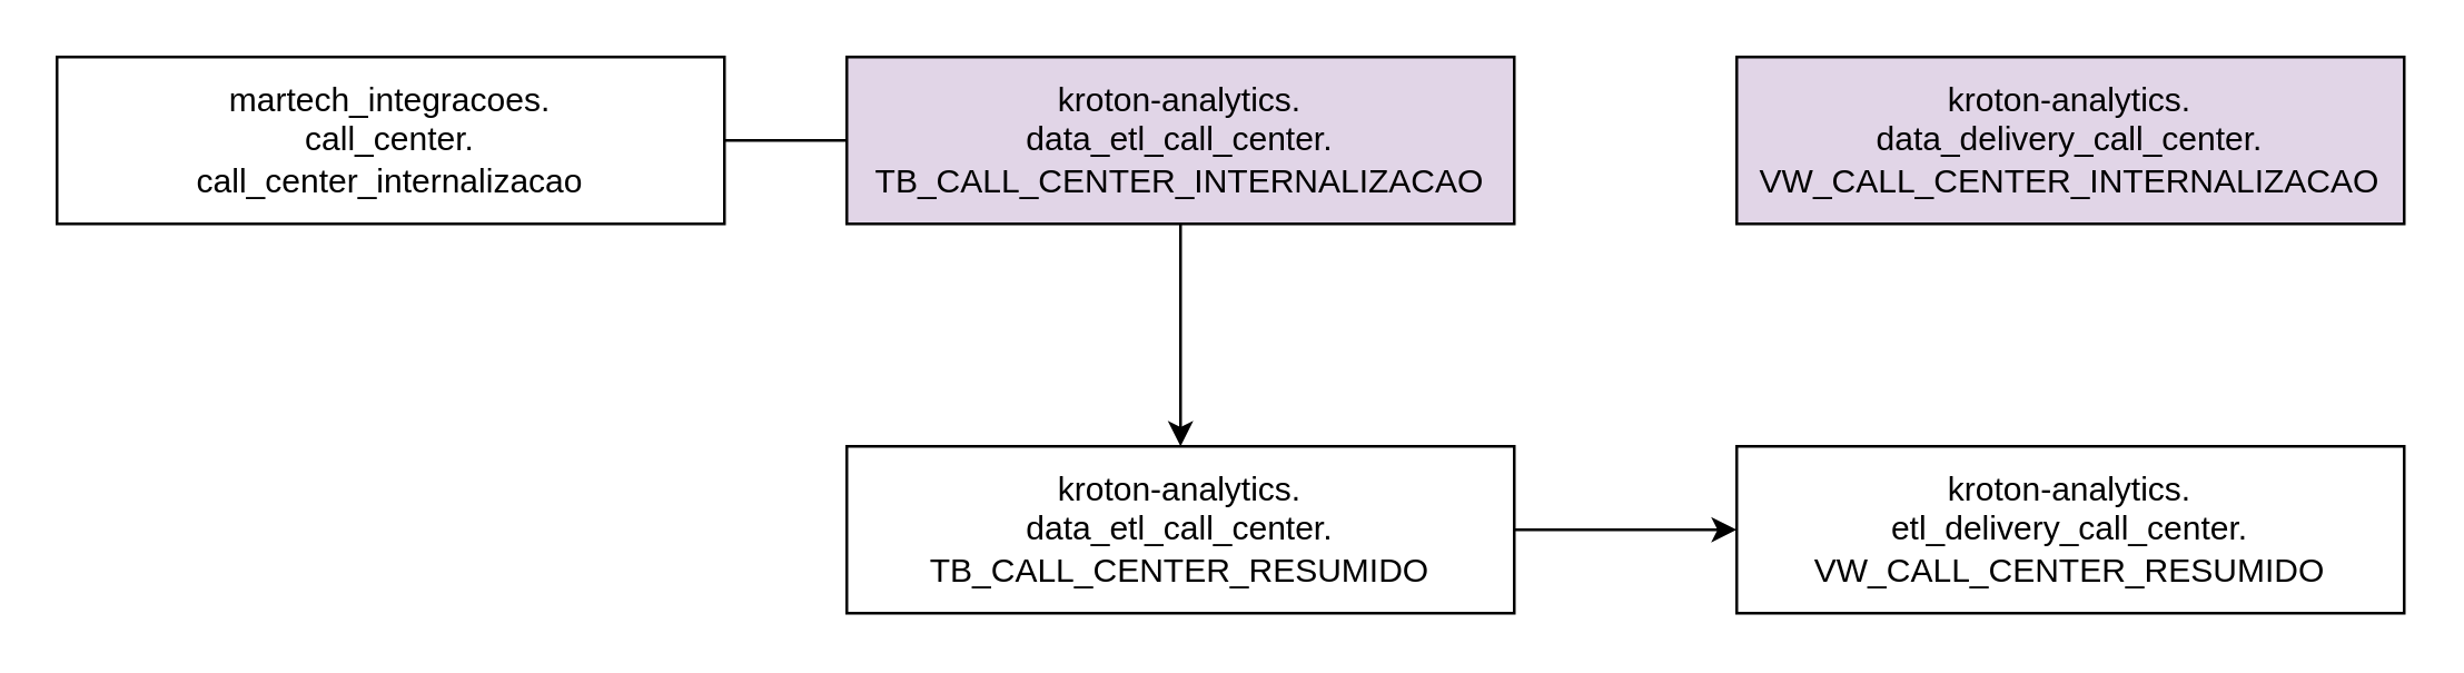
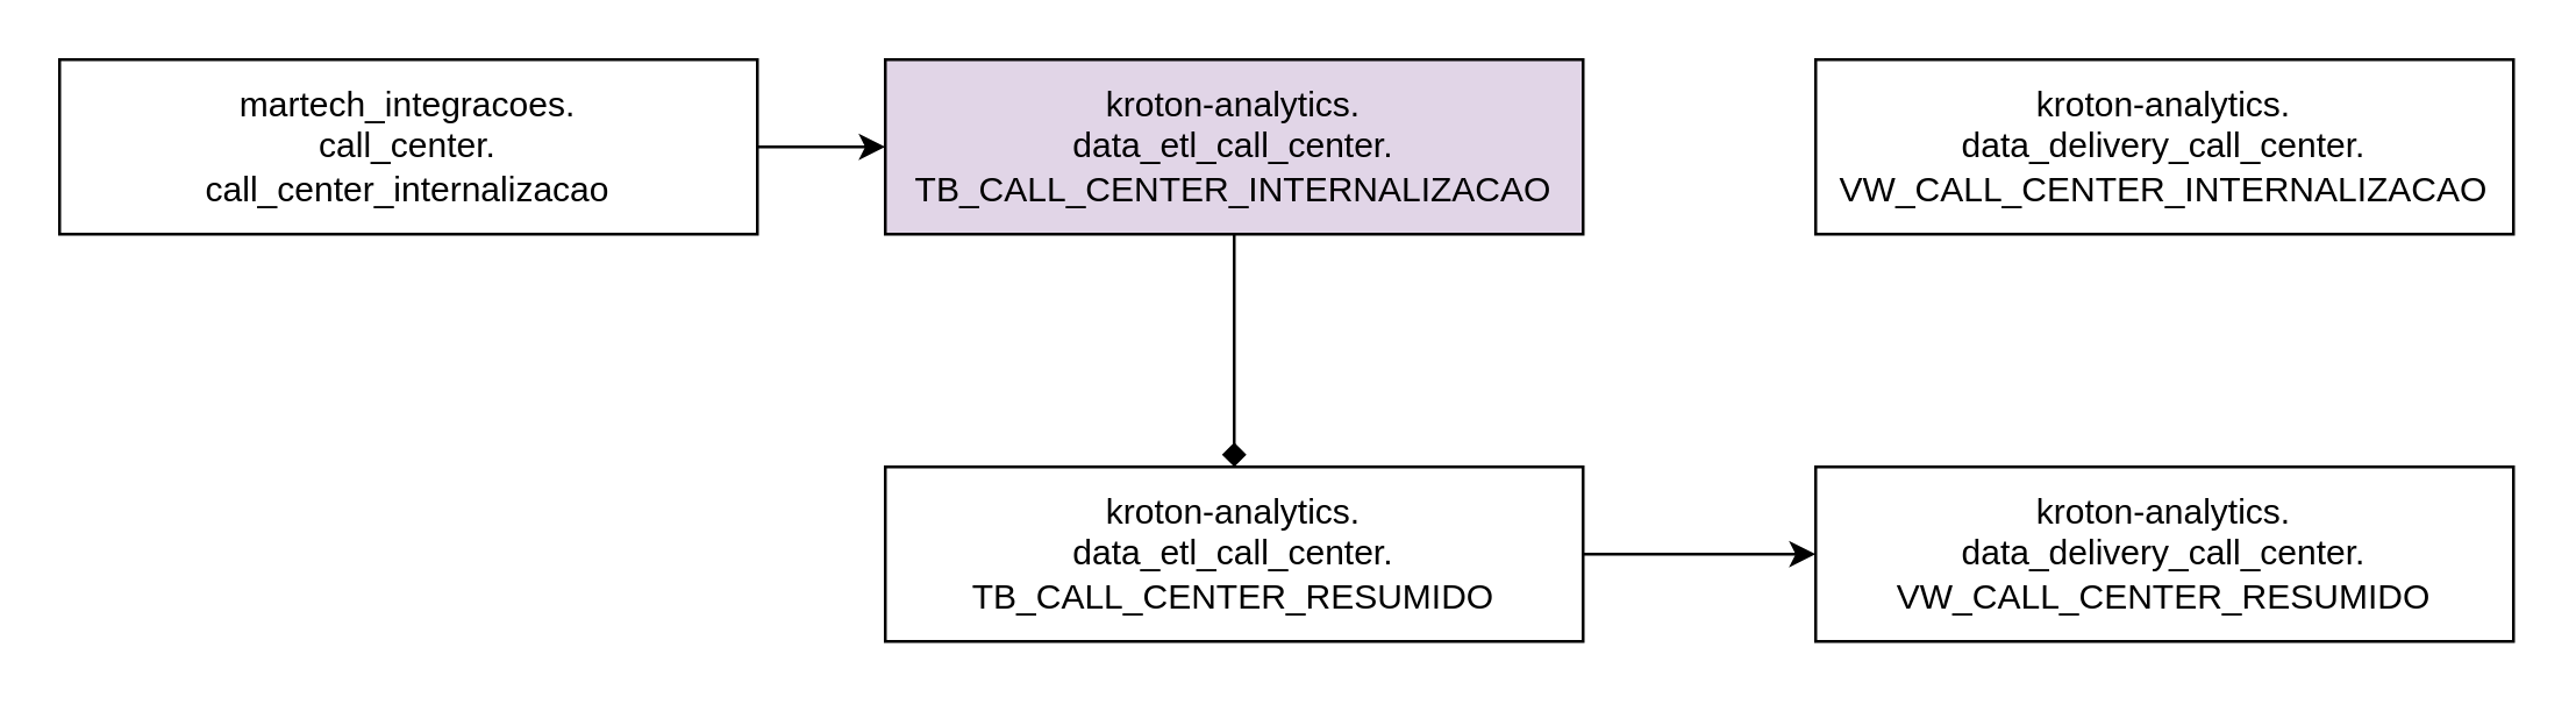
- <mxCell id="2" value="" style="edgeStyle=orthogonalEdgeStyle;rounded=0;orthogonalLoop=1;jettySize=auto;html=1;endArrow=none;" parent="1" source="3" target="5" edge="1"><mxGeometry relative="1" as="geometry" /></mxCell>
+ <mxCell id="2" value="" style="edgeStyle=orthogonalEdgeStyle;rounded=0;orthogonalLoop=1;jettySize=auto;html=1;" parent="1" source="3" target="5" edge="1"><mxGeometry relative="1" as="geometry" /></mxCell>
- <mxCell id="6" value="kroton-analytics.&lt;div&gt;data_delivery_call_center.&lt;/div&gt;&lt;div&gt;VW_CALL_CENTER_INTERNALIZACAO&lt;/div&gt;" style="rounded=0;whiteSpace=wrap;html=1;fillColor=#e1d5e7;" vertex="1" parent="1"><mxGeometry x="624" y="20" width="240" height="60" as="geometry" /></mxCell>
+ <mxCell id="6" value="kroton-analytics.&lt;div&gt;data_delivery_call_center.&lt;/div&gt;&lt;div&gt;VW_CALL_CENTER_INTERNALIZACAO&lt;/div&gt;" style="rounded=0;whiteSpace=wrap;html=1;" vertex="1" parent="1"><mxGeometry x="624" y="20" width="240" height="60" as="geometry" /></mxCell>
- <mxCell id="4" value="" style="edgeStyle=orthogonalEdgeStyle;rounded=0;orthogonalLoop=1;jettySize=auto;html=1;" edge="1" parent="1" source="5" target="8"><mxGeometry relative="1" as="geometry" /></mxCell>
+ <mxCell id="4" value="" style="edgeStyle=orthogonalEdgeStyle;rounded=0;orthogonalLoop=1;jettySize=auto;html=1;endArrow=diamond;" edge="1" parent="1" source="5" target="8"><mxGeometry relative="1" as="geometry" /></mxCell>
- <mxCell id="9" value="kroton-analytics.&lt;div&gt;etl_delivery_call_center.&lt;/div&gt;&lt;div&gt;VW_CALL_CENTER_RESUMIDO&lt;/div&gt;" style="rounded=0;whiteSpace=wrap;html=1;" vertex="1" parent="1"><mxGeometry x="624" y="160" width="240" height="60" as="geometry" /></mxCell>
+ <mxCell id="9" value="kroton-analytics.&lt;div&gt;data_delivery_call_center.&lt;/div&gt;&lt;div&gt;VW_CALL_CENTER_RESUMIDO&lt;/div&gt;" style="rounded=0;whiteSpace=wrap;html=1;" vertex="1" parent="1"><mxGeometry x="624" y="160" width="240" height="60" as="geometry" /></mxCell>
